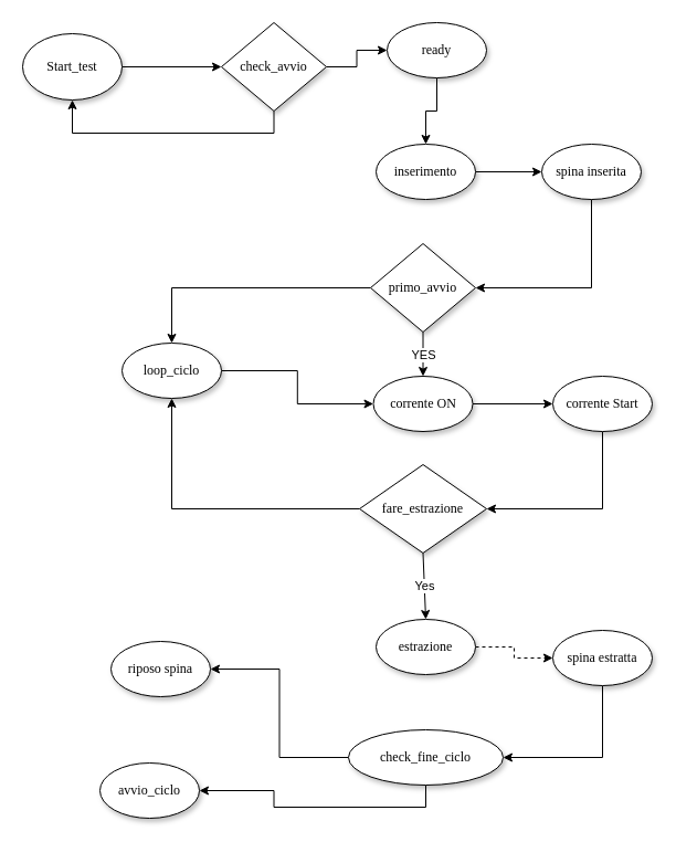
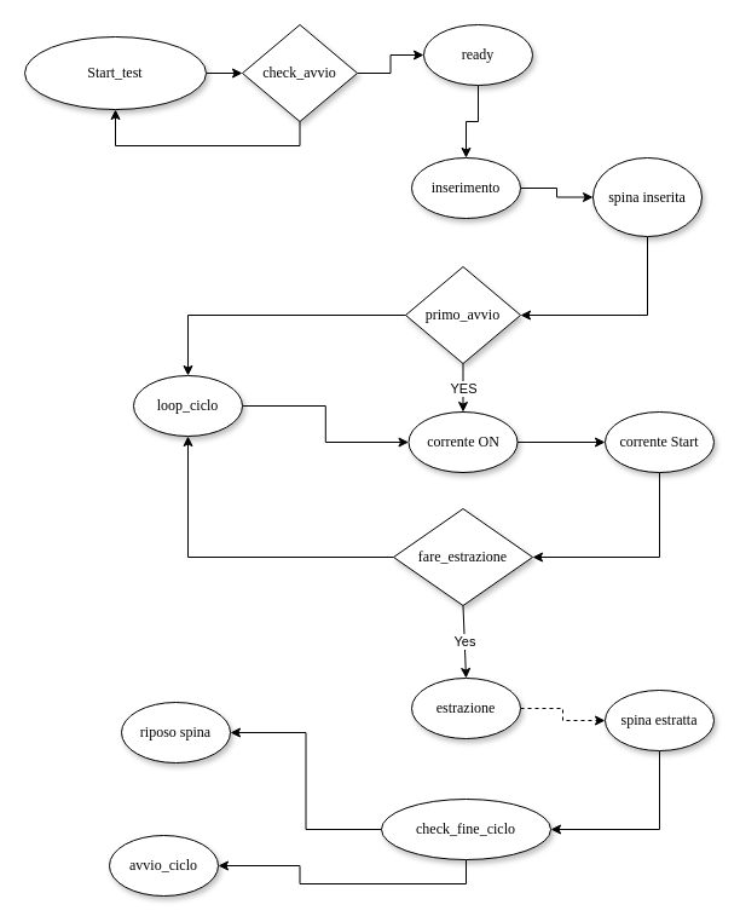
- <mxCell id="3" value="Start_test" style="ellipse;whiteSpace=wrap;html=1;rounded=0;shadow=1;comic=0;labelBackgroundColor=none;strokeWidth=1;fontFamily=Verdana;fontSize=12;align=center;" parent="1" vertex="1"><mxGeometry x="20" y="30" width="90" height="60" as="geometry" /></mxCell>
+ <mxCell id="3" value="Start_test" style="ellipse;whiteSpace=wrap;html=1;rounded=0;shadow=1;comic=0;labelBackgroundColor=none;strokeWidth=1;fontFamily=Verdana;fontSize=12;align=center;" parent="1" vertex="1"><mxGeometry x="20" y="30" width="150" height="60" as="geometry" /></mxCell>
- <mxCell id="11" value="spina inserita" style="ellipse;whiteSpace=wrap;html=1;rounded=0;shadow=1;comic=0;labelBackgroundColor=none;strokeWidth=1;fontFamily=Verdana;fontSize=12;align=center;" vertex="1" parent="1"><mxGeometry x="490" y="130" width="90" height="50" as="geometry" /></mxCell>
+ <mxCell id="11" value="spina inserita" style="ellipse;whiteSpace=wrap;html=1;rounded=0;shadow=1;comic=0;labelBackgroundColor=none;strokeWidth=1;fontFamily=Verdana;fontSize=12;align=center;" vertex="1" parent="1"><mxGeometry x="490" y="130" width="90" height="65" as="geometry" /></mxCell>
